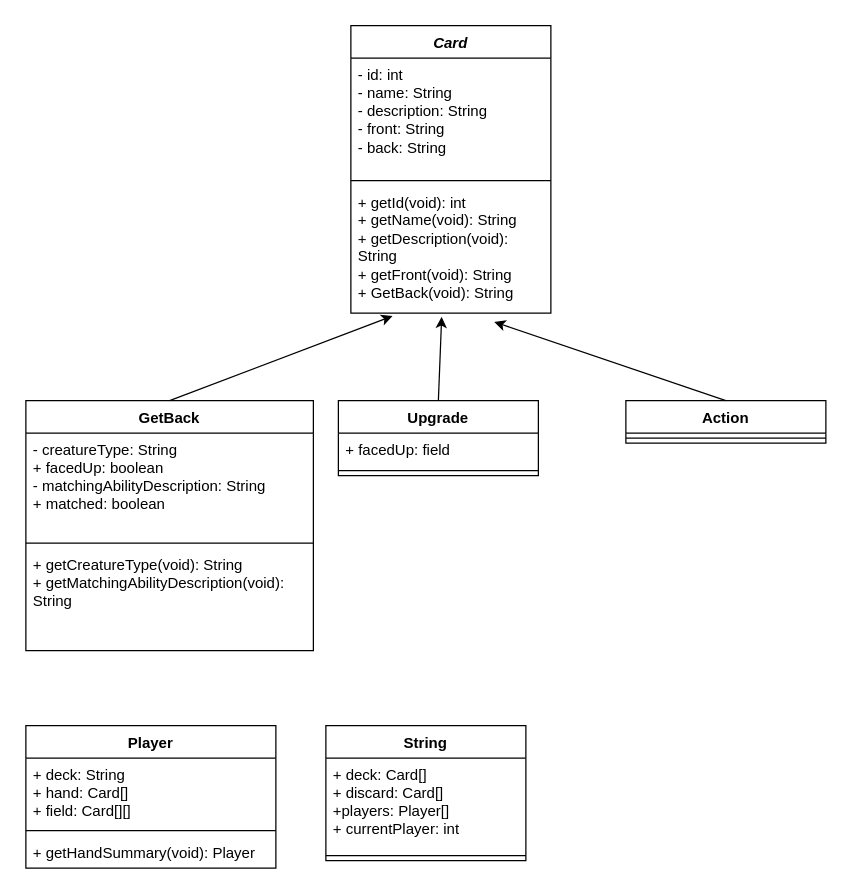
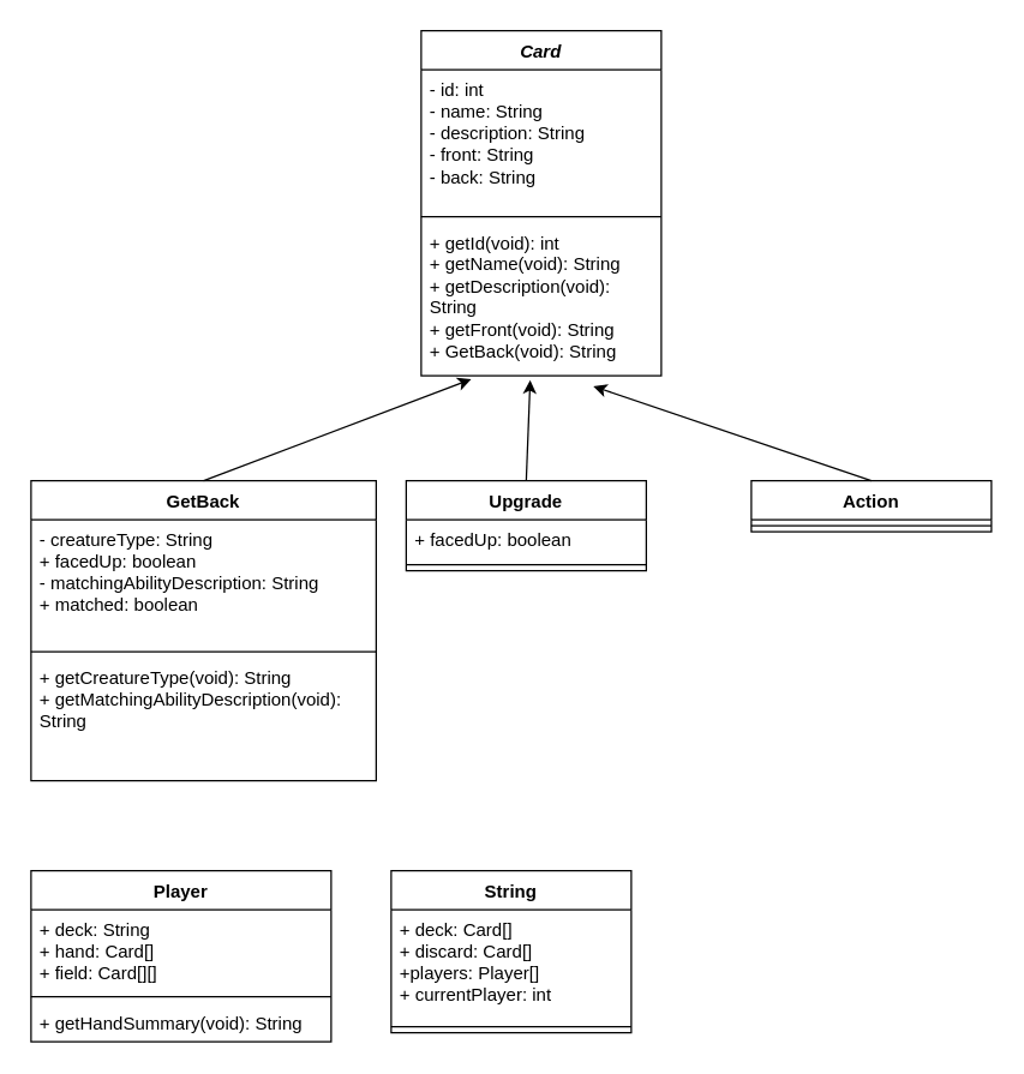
- <mxCell id="11" value="+ facedUp: field" style="text;strokeColor=none;fillColor=none;align=left;verticalAlign=top;spacingLeft=4;spacingRight=4;overflow=hidden;rotatable=0;points=[[0,0.5],[1,0.5]];portConstraint=eastwest;whiteSpace=wrap;html=1;" vertex="1" parent="10"><mxGeometry y="26" width="160" height="26" as="geometry" /></mxCell>
+ <mxCell id="11" value="+ facedUp: boolean" style="text;strokeColor=none;fillColor=none;align=left;verticalAlign=top;spacingLeft=4;spacingRight=4;overflow=hidden;rotatable=0;points=[[0,0.5],[1,0.5]];portConstraint=eastwest;whiteSpace=wrap;html=1;" vertex="1" parent="10"><mxGeometry y="26" width="160" height="26" as="geometry" /></mxCell>
- <mxCell id="21" value="+ getHandSummary(void): Player" style="text;strokeColor=none;fillColor=none;align=left;verticalAlign=top;spacingLeft=4;spacingRight=4;overflow=hidden;rotatable=0;points=[[0,0.5],[1,0.5]];portConstraint=eastwest;whiteSpace=wrap;html=1;" vertex="1" parent="18"><mxGeometry y="88" width="200" height="26" as="geometry" /></mxCell>
+ <mxCell id="21" value="+ getHandSummary(void): String" style="text;strokeColor=none;fillColor=none;align=left;verticalAlign=top;spacingLeft=4;spacingRight=4;overflow=hidden;rotatable=0;points=[[0,0.5],[1,0.5]];portConstraint=eastwest;whiteSpace=wrap;html=1;" vertex="1" parent="18"><mxGeometry y="88" width="200" height="26" as="geometry" /></mxCell>
